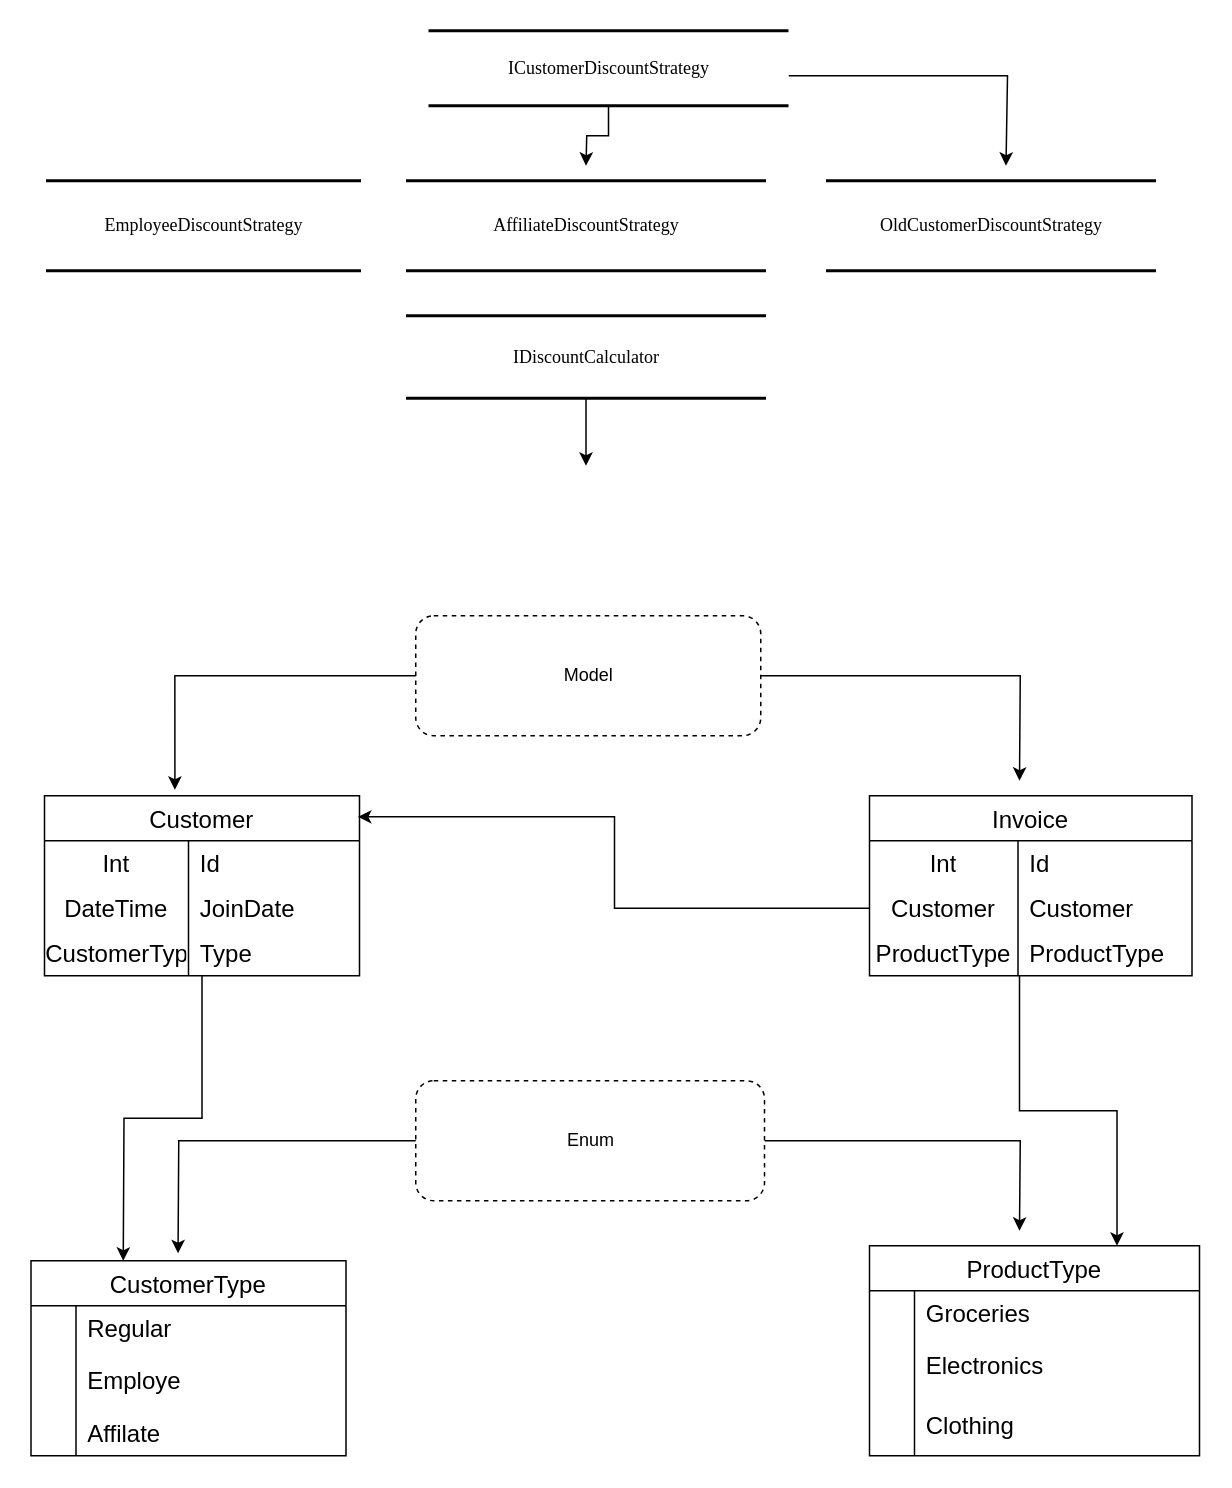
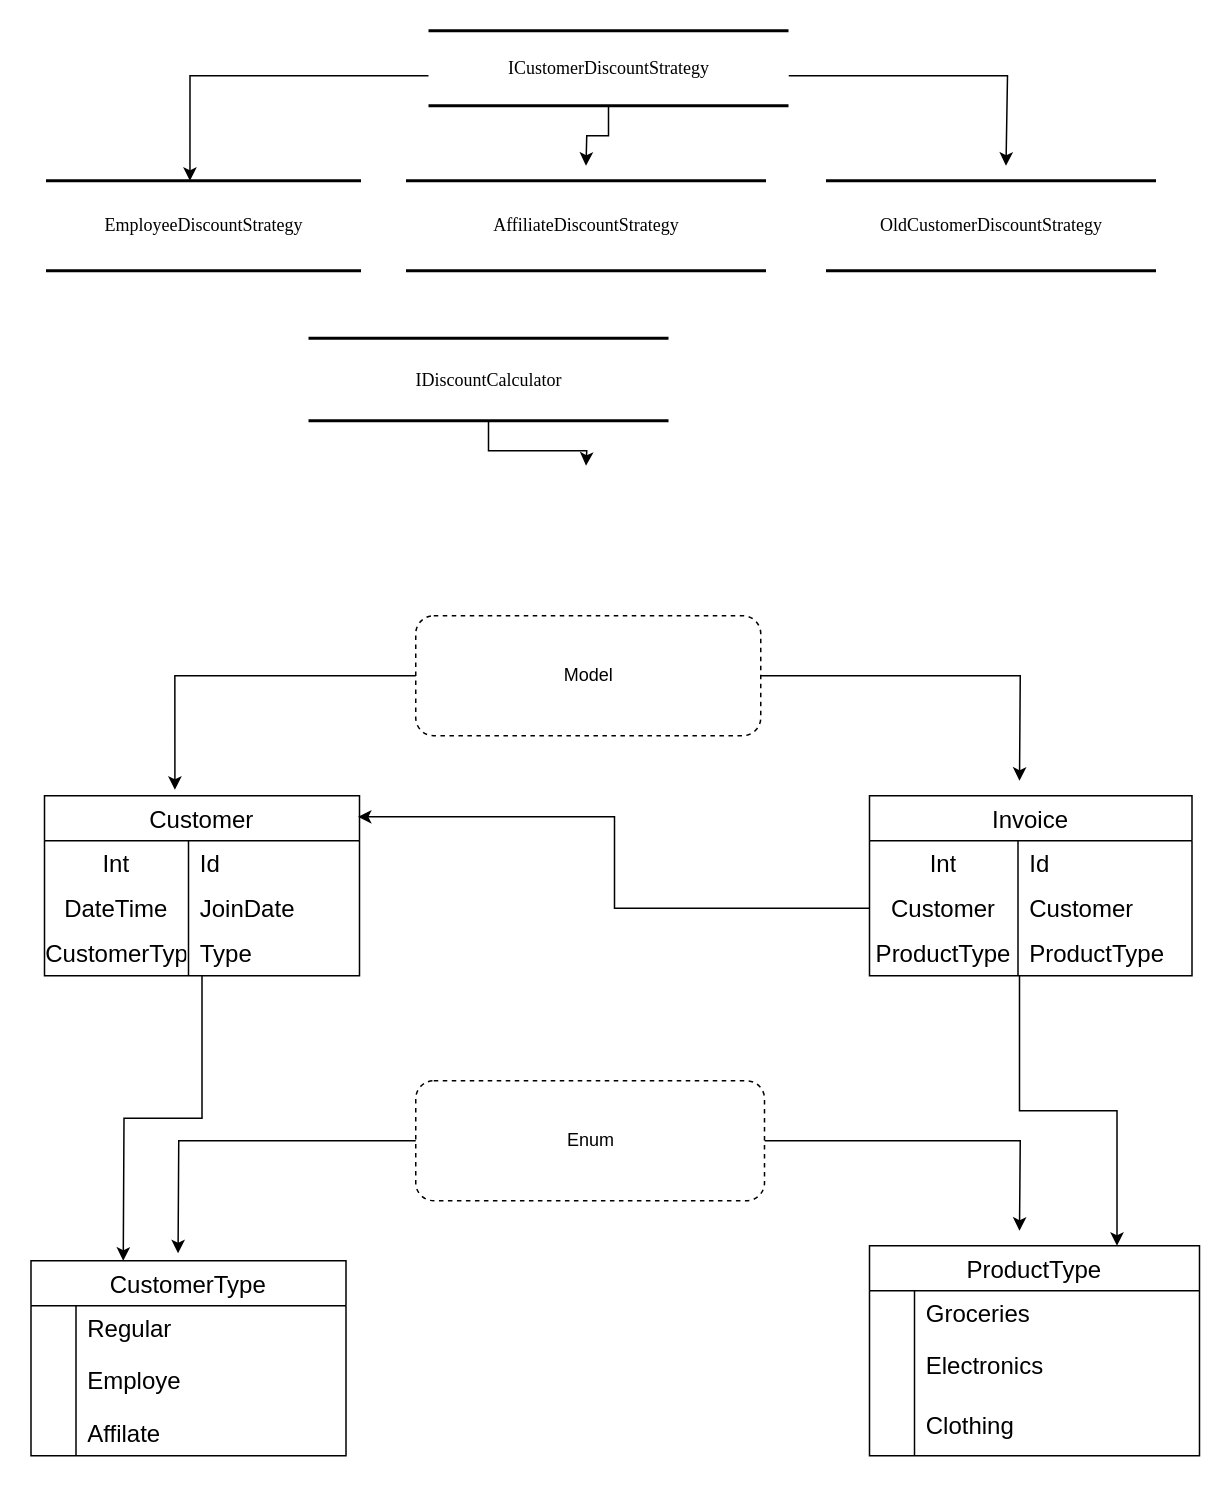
+ <mxCell id="55" style="edgeStyle=orthogonalEdgeStyle;rounded=0;orthogonalLoop=1;jettySize=auto;html=1;entryX=0.457;entryY=0;entryDx=0;entryDy=0;entryPerimeter=0;" parent="1" source="5" target="2" edge="1"><mxGeometry relative="1" as="geometry"><Array as="points"><mxPoint x="126" y="50" /></Array></mxGeometry></mxCell>
- <mxCell id="7" value="IDiscountCalculator" style="html=1;rounded=0;shadow=0;comic=0;labelBackgroundColor=none;strokeWidth=2;fontFamily=Verdana;fontSize=12;align=center;shape=mxgraph.ios7ui.horLines;" parent="1" vertex="1"><mxGeometry x="270" y="210" width="240" height="55" as="geometry" /></mxCell>
+ <mxCell id="7" value="IDiscountCalculator" style="html=1;rounded=0;shadow=0;comic=0;labelBackgroundColor=none;strokeWidth=2;fontFamily=Verdana;fontSize=12;align=center;shape=mxgraph.ios7ui.horLines;" parent="1" vertex="1"><mxGeometry x="205" y="225" width="240" height="55" as="geometry" /></mxCell>
